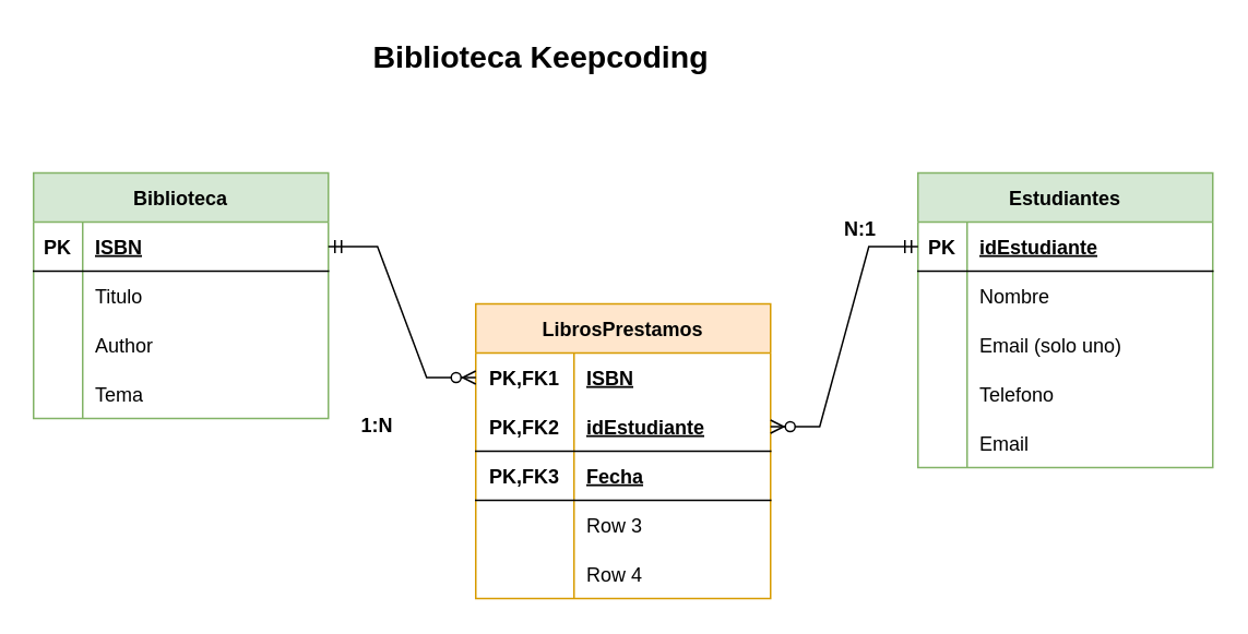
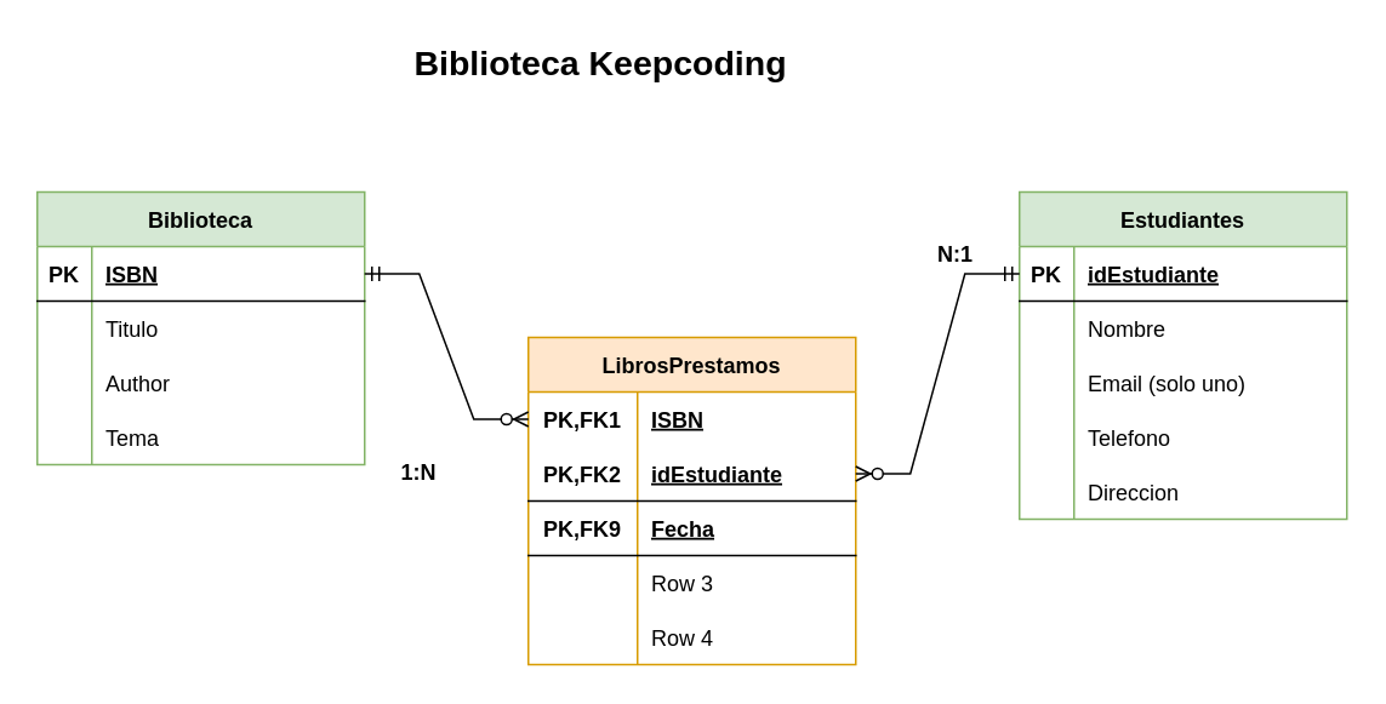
- <mxCell id="30" value="Email" style="shape=partialRectangle;connectable=0;fillColor=none;top=0;left=0;bottom=0;right=0;align=left;spacingLeft=6;overflow=hidden;" parent="28" vertex="1"><mxGeometry x="30" width="150" height="30" as="geometry"><mxRectangle width="150" height="30" as="alternateBounds" /></mxGeometry></mxCell>
+ <mxCell id="30" value="Direccion" style="shape=partialRectangle;connectable=0;fillColor=none;top=0;left=0;bottom=0;right=0;align=left;spacingLeft=6;overflow=hidden;" parent="28" vertex="1"><mxGeometry x="30" width="150" height="30" as="geometry"><mxRectangle width="150" height="30" as="alternateBounds" /></mxGeometry></mxCell>
- <mxCell id="40" value="PK,FK3" style="shape=partialRectangle;connectable=0;fillColor=none;top=0;left=0;bottom=0;right=0;fontStyle=1;overflow=hidden;fontSize=12;" parent="39" vertex="1"><mxGeometry width="60" height="30" as="geometry"><mxRectangle width="60" height="30" as="alternateBounds" /></mxGeometry></mxCell>
+ <mxCell id="40" value="PK,FK9" style="shape=partialRectangle;connectable=0;fillColor=none;top=0;left=0;bottom=0;right=0;fontStyle=1;overflow=hidden;fontSize=12;" parent="39" vertex="1"><mxGeometry width="60" height="30" as="geometry"><mxRectangle width="60" height="30" as="alternateBounds" /></mxGeometry></mxCell>
